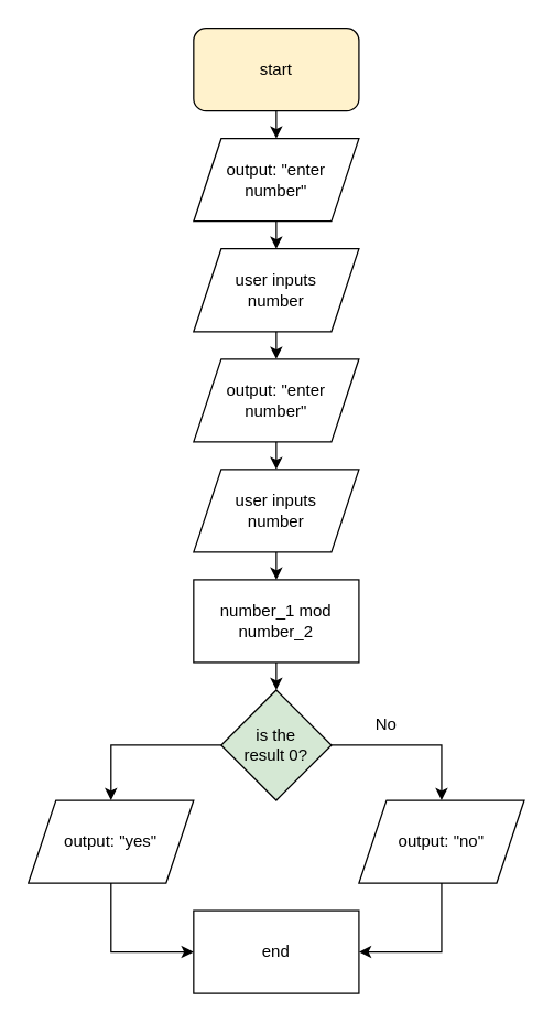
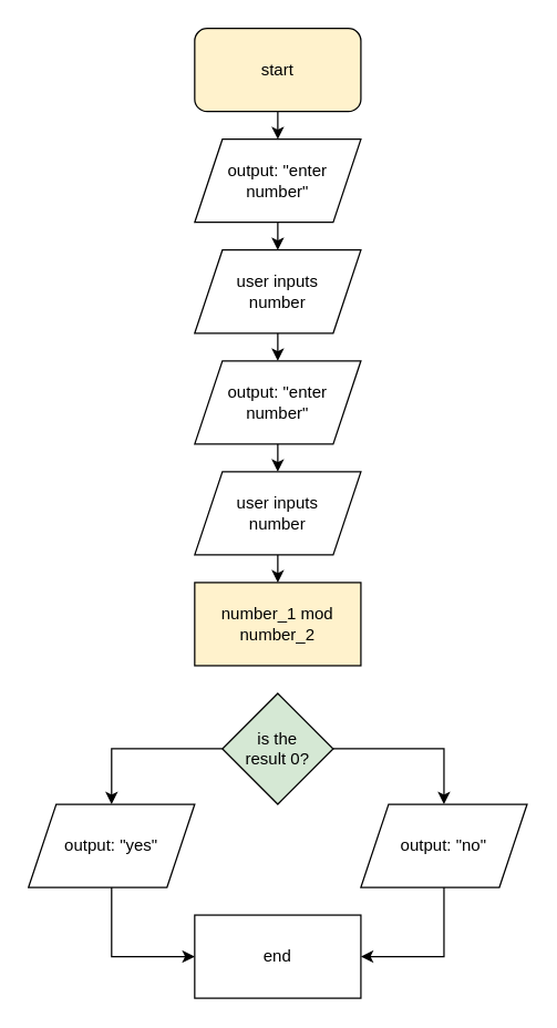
- <mxCell id="16" value="number_1 mod number_2" style="rounded=0;whiteSpace=wrap;html=1;" vertex="1" parent="1"><mxGeometry x="140" y="420" width="120" height="60" as="geometry" /></mxCell>
+ <mxCell id="16" value="number_1 mod number_2" style="rounded=0;whiteSpace=wrap;html=1;fillColor=#fff2cc;" vertex="1" parent="1"><mxGeometry x="140" y="420" width="120" height="60" as="geometry" /></mxCell>
- <mxCell id="15" style="edgeStyle=orthogonalEdgeStyle;rounded=0;orthogonalLoop=1;jettySize=auto;html=1;exitX=0.5;exitY=1;exitDx=0;exitDy=0;entryX=0.5;entryY=0;entryDx=0;entryDy=0;" edge="1" parent="1" source="16" target="14"><mxGeometry relative="1" as="geometry" /></mxCell>
- <mxCell id="22" value="No" style="text;html=1;strokeColor=none;fillColor=none;align=center;verticalAlign=middle;whiteSpace=wrap;rounded=0;" vertex="1" parent="1"><mxGeometry x="250" y="510" width="60" height="30" as="geometry" /></mxCell>
